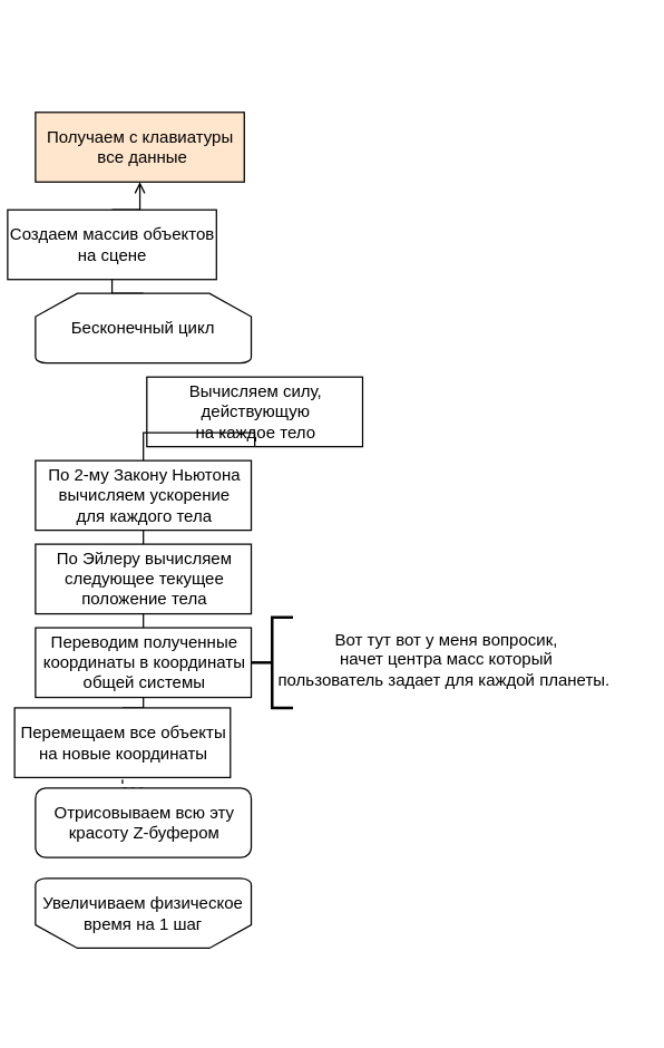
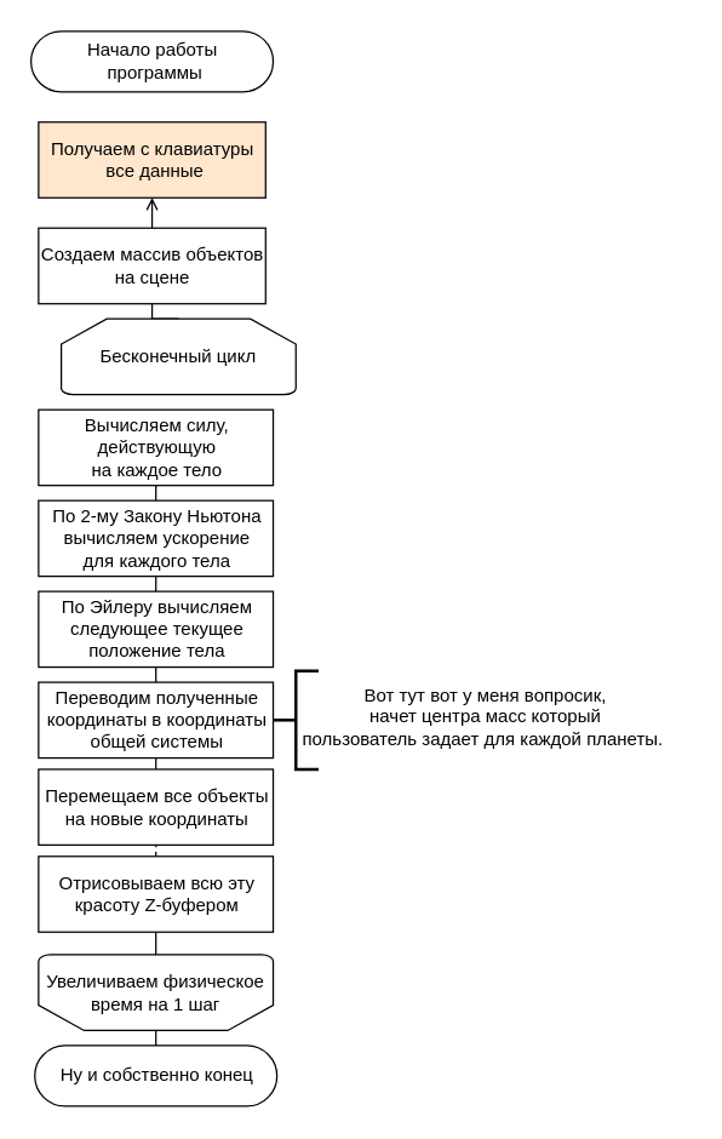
+ <mxCell id="2" value="Начало работы&lt;br&gt;&amp;nbsp;программы" style="html=1;dashed=0;whitespace=wrap;shape=mxgraph.dfd.start" vertex="1" parent="1"><mxGeometry x="20" y="20" width="160" height="40" as="geometry" /></mxCell>
- <mxCell id="5" value="Создаем массив объектов&lt;br&gt;на сцене" style="html=1;dashed=0;whitespace=wrap;" vertex="1" parent="1"><mxGeometry x="5" y="150" width="150" height="50" as="geometry" /></mxCell>
+ <mxCell id="5" value="Создаем массив объектов&lt;br&gt;на сцене" style="html=1;dashed=0;whitespace=wrap;" vertex="1" parent="1"><mxGeometry x="25" y="150" width="150" height="50" as="geometry" /></mxCell>
- <mxCell id="7" value="Бесконечный цикл" style="strokeWidth=1;html=1;shape=mxgraph.flowchart.loop_limit;whiteSpace=wrap;" vertex="1" parent="1"><mxGeometry x="25" y="210" width="155" height="50" as="geometry" /></mxCell>
+ <mxCell id="7" value="Бесконечный цикл" style="strokeWidth=1;html=1;shape=mxgraph.flowchart.loop_limit;whiteSpace=wrap;" vertex="1" parent="1"><mxGeometry x="40" y="210" width="155" height="50" as="geometry" /></mxCell>
- <mxCell id="10" value="Вычисляем силу, &lt;br&gt;действующую&lt;br&gt;на каждое тело" style="html=1;dashed=0;whitespace=wrap;strokeWidth=1;" vertex="1" parent="1"><mxGeometry x="105" y="270" width="155" height="50" as="geometry" /></mxCell>
+ <mxCell id="10" value="Вычисляем силу, &lt;br&gt;действующую&lt;br&gt;на каждое тело" style="html=1;dashed=0;whitespace=wrap;strokeWidth=1;" vertex="1" parent="1"><mxGeometry x="25" y="270" width="155" height="50" as="geometry" /></mxCell>
- <mxCell id="20" value="Перемещаем все объекты&lt;br&gt;на новые координаты" style="html=1;dashed=0;whitespace=wrap;strokeWidth=1;" vertex="1" parent="1"><mxGeometry x="10" y="507.5" width="155" height="50" as="geometry" /></mxCell>
+ <mxCell id="20" value="Перемещаем все объекты&lt;br&gt;на новые координаты" style="html=1;dashed=0;whitespace=wrap;strokeWidth=1;" vertex="1" parent="1"><mxGeometry x="25" y="507.5" width="155" height="50" as="geometry" /></mxCell>
- <mxCell id="22" value="Отрисовываем всю эту&lt;br&gt;красоту Z-буфером" style="html=1;dashed=0;whitespace=wrap;strokeWidth=1;rounded=1;" vertex="1" parent="1"><mxGeometry x="25" y="565" width="155" height="50" as="geometry" /></mxCell>
+ <mxCell id="22" value="Отрисовываем всю эту&lt;br&gt;красоту Z-буфером" style="html=1;dashed=0;whitespace=wrap;strokeWidth=1;" vertex="1" parent="1"><mxGeometry x="25" y="565" width="155" height="50" as="geometry" /></mxCell>
+ <mxCell id="8" style="edgeStyle=orthogonalEdgeStyle;rounded=0;orthogonalLoop=1;jettySize=auto;html=1;exitX=0.5;exitY=1;exitDx=0;exitDy=0;exitPerimeter=0;endArrow=none;endFill=0;entryX=0.5;entryY=1;entryDx=0;entryDy=0;" edge="1" parent="1" source="9" target="22"><mxGeometry relative="1" as="geometry"><mxPoint x="102.379" y="620" as="targetPoint" /></mxGeometry></mxCell>
+ <mxCell id="23" style="edgeStyle=orthogonalEdgeStyle;rounded=0;orthogonalLoop=1;jettySize=auto;html=1;exitX=0.5;exitY=0.5;exitDx=0;exitDy=-20;exitPerimeter=0;entryX=0.5;entryY=0;entryDx=0;entryDy=0;entryPerimeter=0;endArrow=none;endFill=0;" edge="1" parent="1" source="24" target="9"><mxGeometry relative="1" as="geometry" /></mxCell>
+ <mxCell id="24" value="Ну и собственно конец" style="html=1;dashed=0;whitespace=wrap;shape=mxgraph.dfd.start" vertex="1" parent="1"><mxGeometry x="22.5" y="690" width="160" height="40" as="geometry" /></mxCell>
